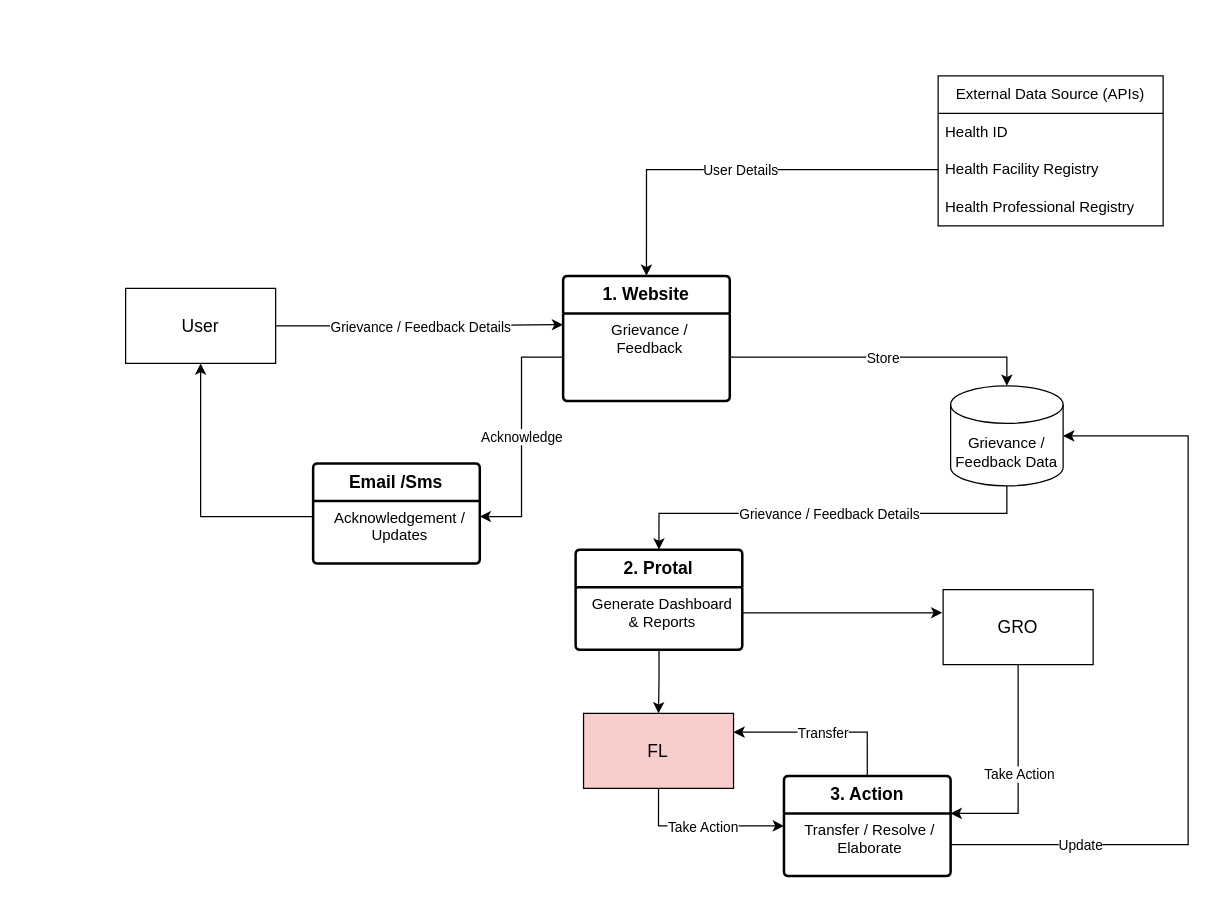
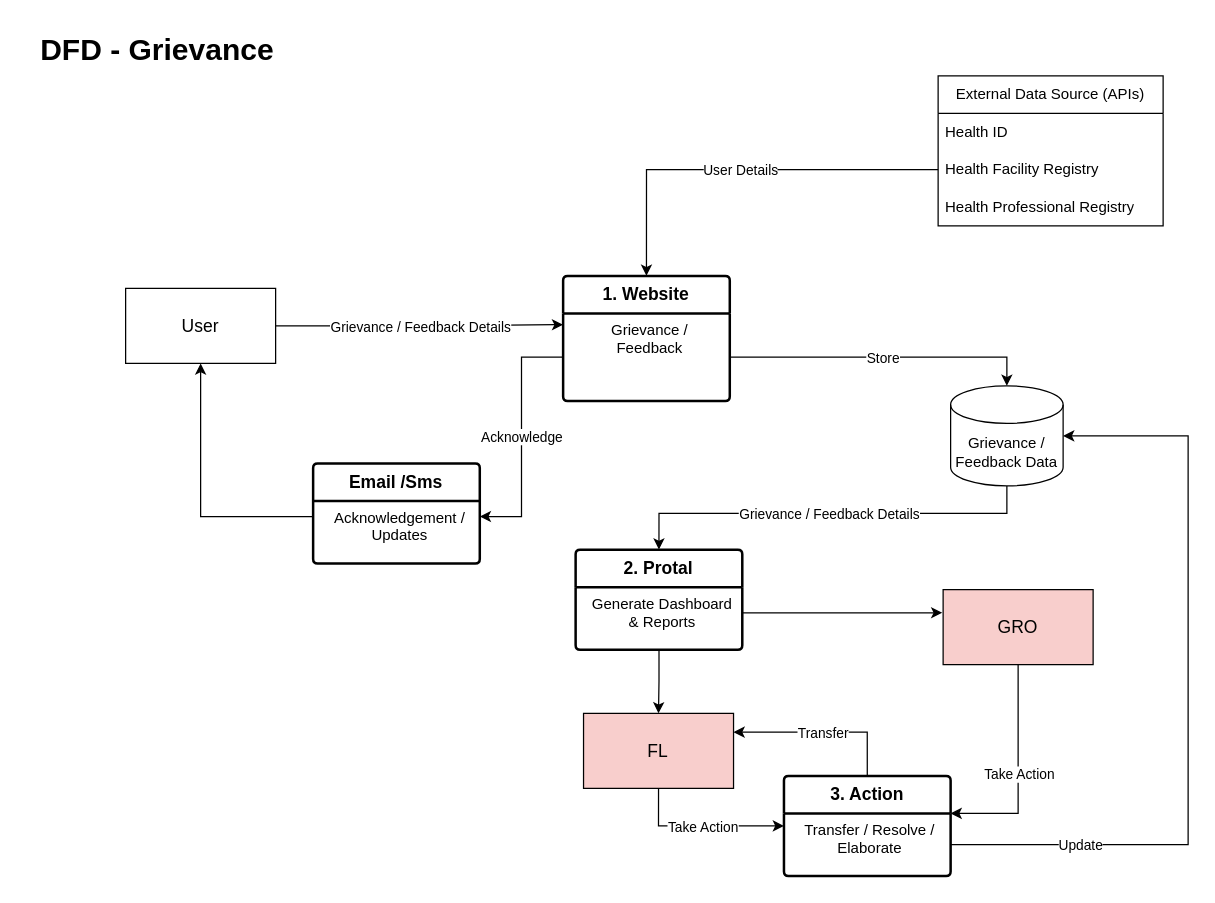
+ <mxCell id="32" value="&lt;font style=&quot;font-size: 24px;&quot;&gt;&lt;b&gt;DFD - Grievance&lt;/b&gt;&lt;/font&gt;" style="text;html=1;align=center;verticalAlign=middle;resizable=0;points=[];autosize=1;strokeColor=none;fillColor=none;" parent="1" vertex="1"><mxGeometry x="20" y="20" width="210" height="40" as="geometry" /></mxCell>
- <mxCell id="7" value="&lt;font style=&quot;font-size: 14px;&quot;&gt;GRO&lt;/font&gt;" style="rounded=0;whiteSpace=wrap;html=1;" parent="1" vertex="1"><mxGeometry x="754" y="471" width="120" height="60" as="geometry" /></mxCell>
+ <mxCell id="7" value="&lt;font style=&quot;font-size: 14px;&quot;&gt;GRO&lt;/font&gt;" style="rounded=0;whiteSpace=wrap;html=1;fillColor=#f8cecc;" parent="1" vertex="1"><mxGeometry x="754" y="471" width="120" height="60" as="geometry" /></mxCell>
